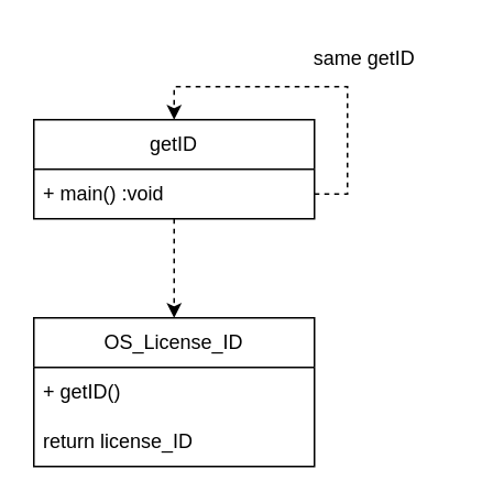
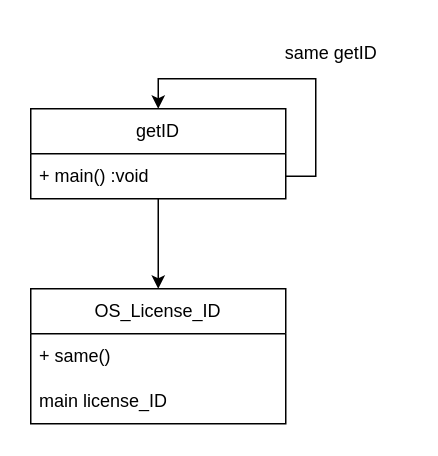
- <mxCell id="3" style="edgeStyle=orthogonalEdgeStyle;rounded=0;orthogonalLoop=1;jettySize=auto;html=1;exitX=1;exitY=0.5;exitDx=0;exitDy=0;entryX=0.5;entryY=0;entryDx=0;entryDy=0;dashed=1;" edge="1" parent="2" source="4" target="2"><mxGeometry relative="1" as="geometry" /></mxCell>
+ <mxCell id="3" style="edgeStyle=orthogonalEdgeStyle;rounded=0;orthogonalLoop=1;jettySize=auto;html=1;exitX=1;exitY=0.5;exitDx=0;exitDy=0;entryX=0.5;entryY=0;entryDx=0;entryDy=0;" edge="1" parent="2" source="4" target="2"><mxGeometry relative="1" as="geometry" /></mxCell>
- <mxCell id="10" style="edgeStyle=orthogonalEdgeStyle;rounded=0;orthogonalLoop=1;jettySize=auto;html=1;exitX=0;exitY=0.5;exitDx=0;exitDy=0;entryX=0.5;entryY=0;entryDx=0;entryDy=0;dashed=1;" edge="1" parent="1" source="5" target="7"><mxGeometry relative="1" as="geometry" /></mxCell>
+ <mxCell id="10" style="edgeStyle=orthogonalEdgeStyle;rounded=0;orthogonalLoop=1;jettySize=auto;html=1;exitX=0;exitY=0.5;exitDx=0;exitDy=0;entryX=0.5;entryY=0;entryDx=0;entryDy=0;" edge="1" parent="1" source="5" target="7"><mxGeometry relative="1" as="geometry" /></mxCell>
- <mxCell id="8" value="+ getID()&amp;nbsp;&amp;nbsp;" style="text;strokeColor=none;fillColor=none;align=left;verticalAlign=middle;spacingLeft=4;spacingRight=4;overflow=hidden;points=[[0,0.5],[1,0.5]];portConstraint=eastwest;rotatable=0;whiteSpace=wrap;html=1;" vertex="1" parent="7"><mxGeometry y="30" width="170" height="30" as="geometry" /></mxCell>
+ <mxCell id="8" value="+ same()&amp;nbsp;&amp;nbsp;" style="text;strokeColor=none;fillColor=none;align=left;verticalAlign=middle;spacingLeft=4;spacingRight=4;overflow=hidden;points=[[0,0.5],[1,0.5]];portConstraint=eastwest;rotatable=0;whiteSpace=wrap;html=1;" vertex="1" parent="7"><mxGeometry y="30" width="170" height="30" as="geometry" /></mxCell>
- <mxCell id="9" value="return license_ID" style="text;strokeColor=none;fillColor=none;align=left;verticalAlign=middle;spacingLeft=4;spacingRight=4;overflow=hidden;points=[[0,0.5],[1,0.5]];portConstraint=eastwest;rotatable=0;whiteSpace=wrap;html=1;" vertex="1" parent="7"><mxGeometry y="60" width="170" height="30" as="geometry" /></mxCell>
+ <mxCell id="9" value="main license_ID" style="text;strokeColor=none;fillColor=none;align=left;verticalAlign=middle;spacingLeft=4;spacingRight=4;overflow=hidden;points=[[0,0.5],[1,0.5]];portConstraint=eastwest;rotatable=0;whiteSpace=wrap;html=1;" vertex="1" parent="7"><mxGeometry y="60" width="170" height="30" as="geometry" /></mxCell>
